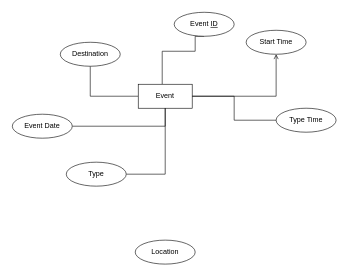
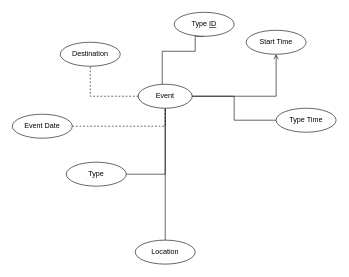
- <mxCell id="7" value="Event&amp;nbsp;&lt;u&gt;ID&lt;/u&gt;" style="ellipse;whiteSpace=wrap;html=1;align=center;" parent="1" vertex="1"><mxGeometry x="290" y="20" width="100" height="40" as="geometry" /></mxCell>
+ <mxCell id="7" value="Type&amp;nbsp;&lt;u&gt;ID&lt;/u&gt;" style="ellipse;whiteSpace=wrap;html=1;align=center;" parent="1" vertex="1"><mxGeometry x="290" y="20" width="100" height="40" as="geometry" /></mxCell>
- <mxCell id="3" style="edgeStyle=orthogonalEdgeStyle;rounded=0;orthogonalLoop=1;jettySize=auto;html=1;entryX=0.5;entryY=1;entryDx=0;entryDy=0;endArrow=none;startFill=0;" parent="1" source="6" target="8" edge="1"><mxGeometry relative="1" as="geometry" /></mxCell>
+ <mxCell id="3" style="edgeStyle=orthogonalEdgeStyle;rounded=0;orthogonalLoop=1;jettySize=auto;html=1;entryX=0.5;entryY=1;entryDx=0;entryDy=0;endArrow=none;startFill=0;dashed=1;" parent="1" source="6" target="8" edge="1"><mxGeometry relative="1" as="geometry" /></mxCell>
- <mxCell id="6" value="Event" style="whiteSpace=wrap;html=1;align=center;" parent="1" vertex="1"><mxGeometry x="230" y="140" width="90" height="40" as="geometry" /></mxCell>
+ <mxCell id="6" value="Event" style="ellipse;whiteSpace=wrap;html=1;align=center;" parent="1" vertex="1"><mxGeometry x="230" y="140" width="90" height="40" as="geometry" /></mxCell>
- <mxCell id="15" style="edgeStyle=orthogonalEdgeStyle;rounded=0;orthogonalLoop=1;jettySize=auto;html=1;entryX=0.5;entryY=1;entryDx=0;entryDy=0;endArrow=none;startFill=0;" parent="1" source="16" target="6" edge="1"><mxGeometry relative="1" as="geometry" /></mxCell>
+ <mxCell id="15" style="edgeStyle=orthogonalEdgeStyle;rounded=0;orthogonalLoop=1;jettySize=auto;html=1;entryX=0.5;entryY=1;entryDx=0;entryDy=0;endArrow=none;startFill=0;dashed=1;" parent="1" source="16" target="6" edge="1"><mxGeometry relative="1" as="geometry" /></mxCell>
+ <mxCell id="4" style="edgeStyle=orthogonalEdgeStyle;rounded=0;orthogonalLoop=1;jettySize=auto;html=1;entryX=0.5;entryY=0;entryDx=0;entryDy=0;endArrow=none;startFill=0;" parent="1" source="6" target="9" edge="1"><mxGeometry relative="1" as="geometry" /></mxCell>
